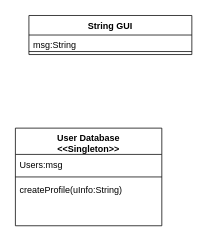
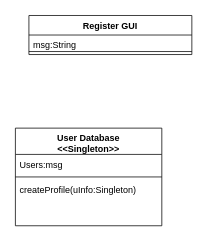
- <mxCell id="6" value="String GUI" style="swimlane;fontStyle=1;align=center;verticalAlign=top;childLayout=stackLayout;horizontal=1;startSize=26;horizontalStack=0;resizeParent=1;resizeParentMax=0;resizeLast=0;collapsible=1;marginBottom=0;" vertex="1" parent="1"><mxGeometry x="38" y="20" width="217" height="52" as="geometry" /></mxCell>
+ <mxCell id="6" value="Register GUI" style="swimlane;fontStyle=1;align=center;verticalAlign=top;childLayout=stackLayout;horizontal=1;startSize=26;horizontalStack=0;resizeParent=1;resizeParentMax=0;resizeLast=0;collapsible=1;marginBottom=0;" vertex="1" parent="1"><mxGeometry x="38" y="20" width="217" height="52" as="geometry" /></mxCell>
- <mxCell id="5" value="createProfile(uInfo:String)" style="text;strokeColor=none;fillColor=none;align=left;verticalAlign=top;spacingLeft=4;spacingRight=4;overflow=hidden;rotatable=0;points=[[0,0.5],[1,0.5]];portConstraint=eastwest;" vertex="1" parent="2"><mxGeometry y="69" width="195" height="61" as="geometry" /></mxCell>
+ <mxCell id="5" value="createProfile(uInfo:Singleton)" style="text;strokeColor=none;fillColor=none;align=left;verticalAlign=top;spacingLeft=4;spacingRight=4;overflow=hidden;rotatable=0;points=[[0,0.5],[1,0.5]];portConstraint=eastwest;" vertex="1" parent="2"><mxGeometry y="69" width="195" height="61" as="geometry" /></mxCell>
